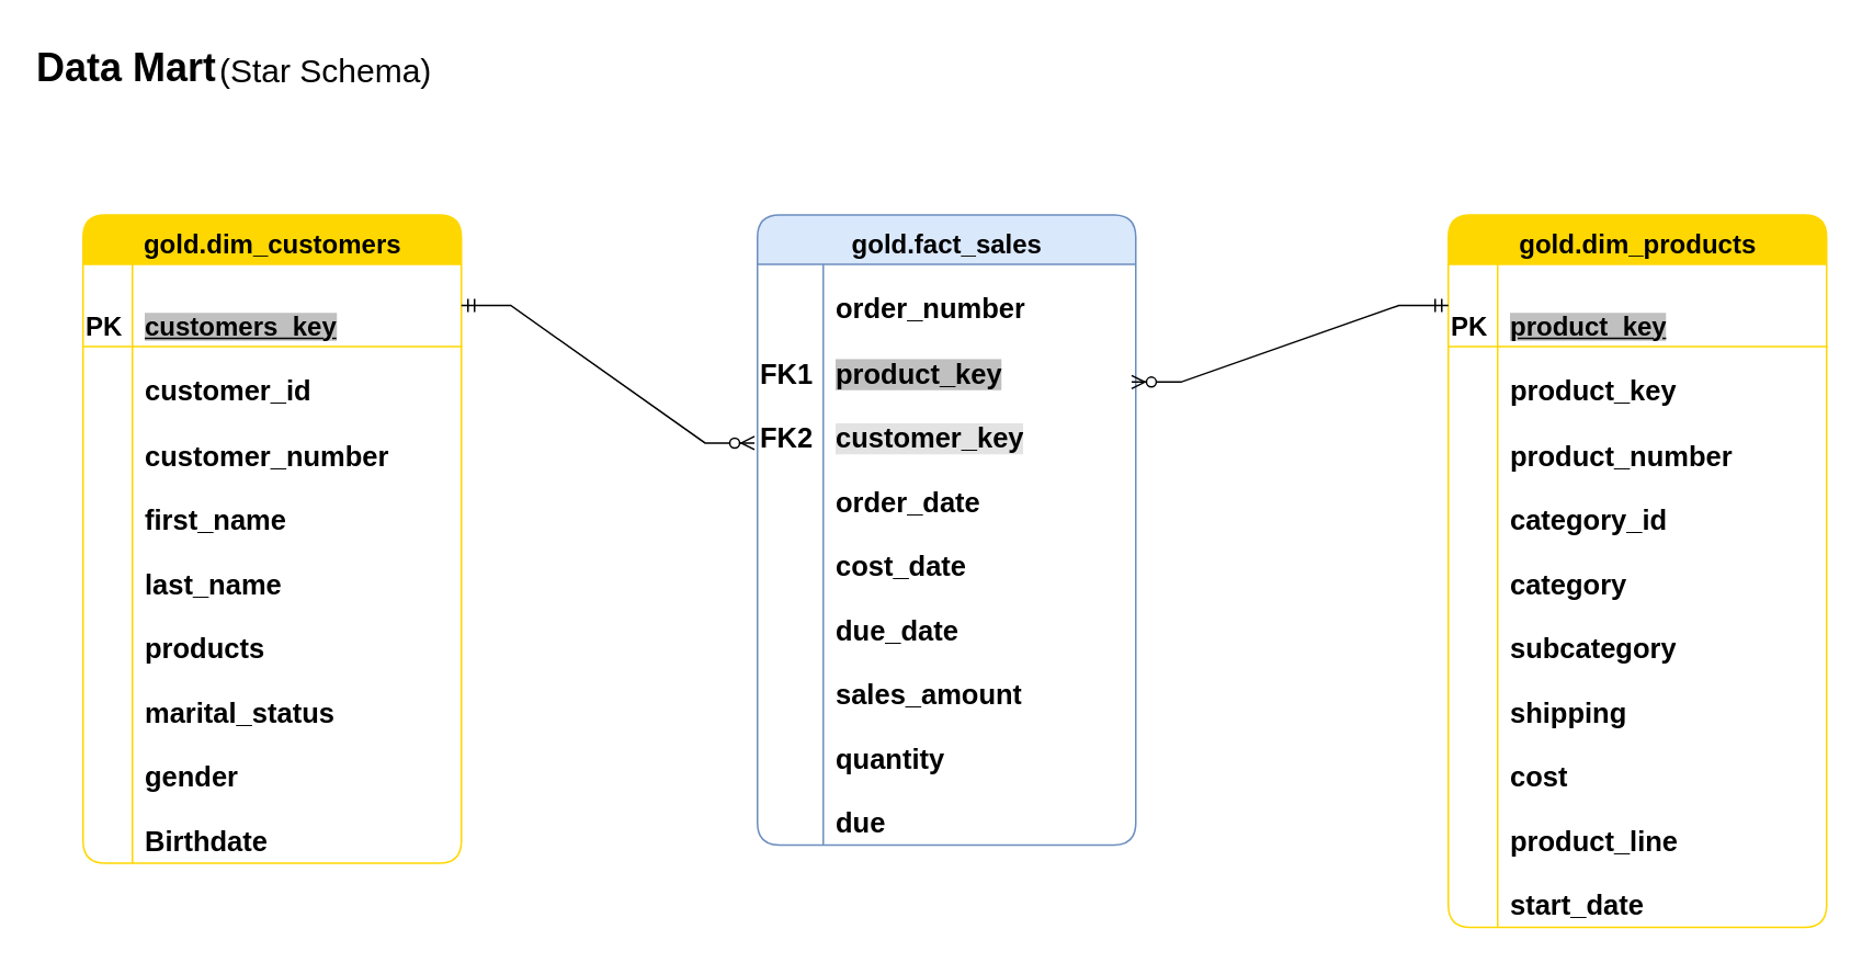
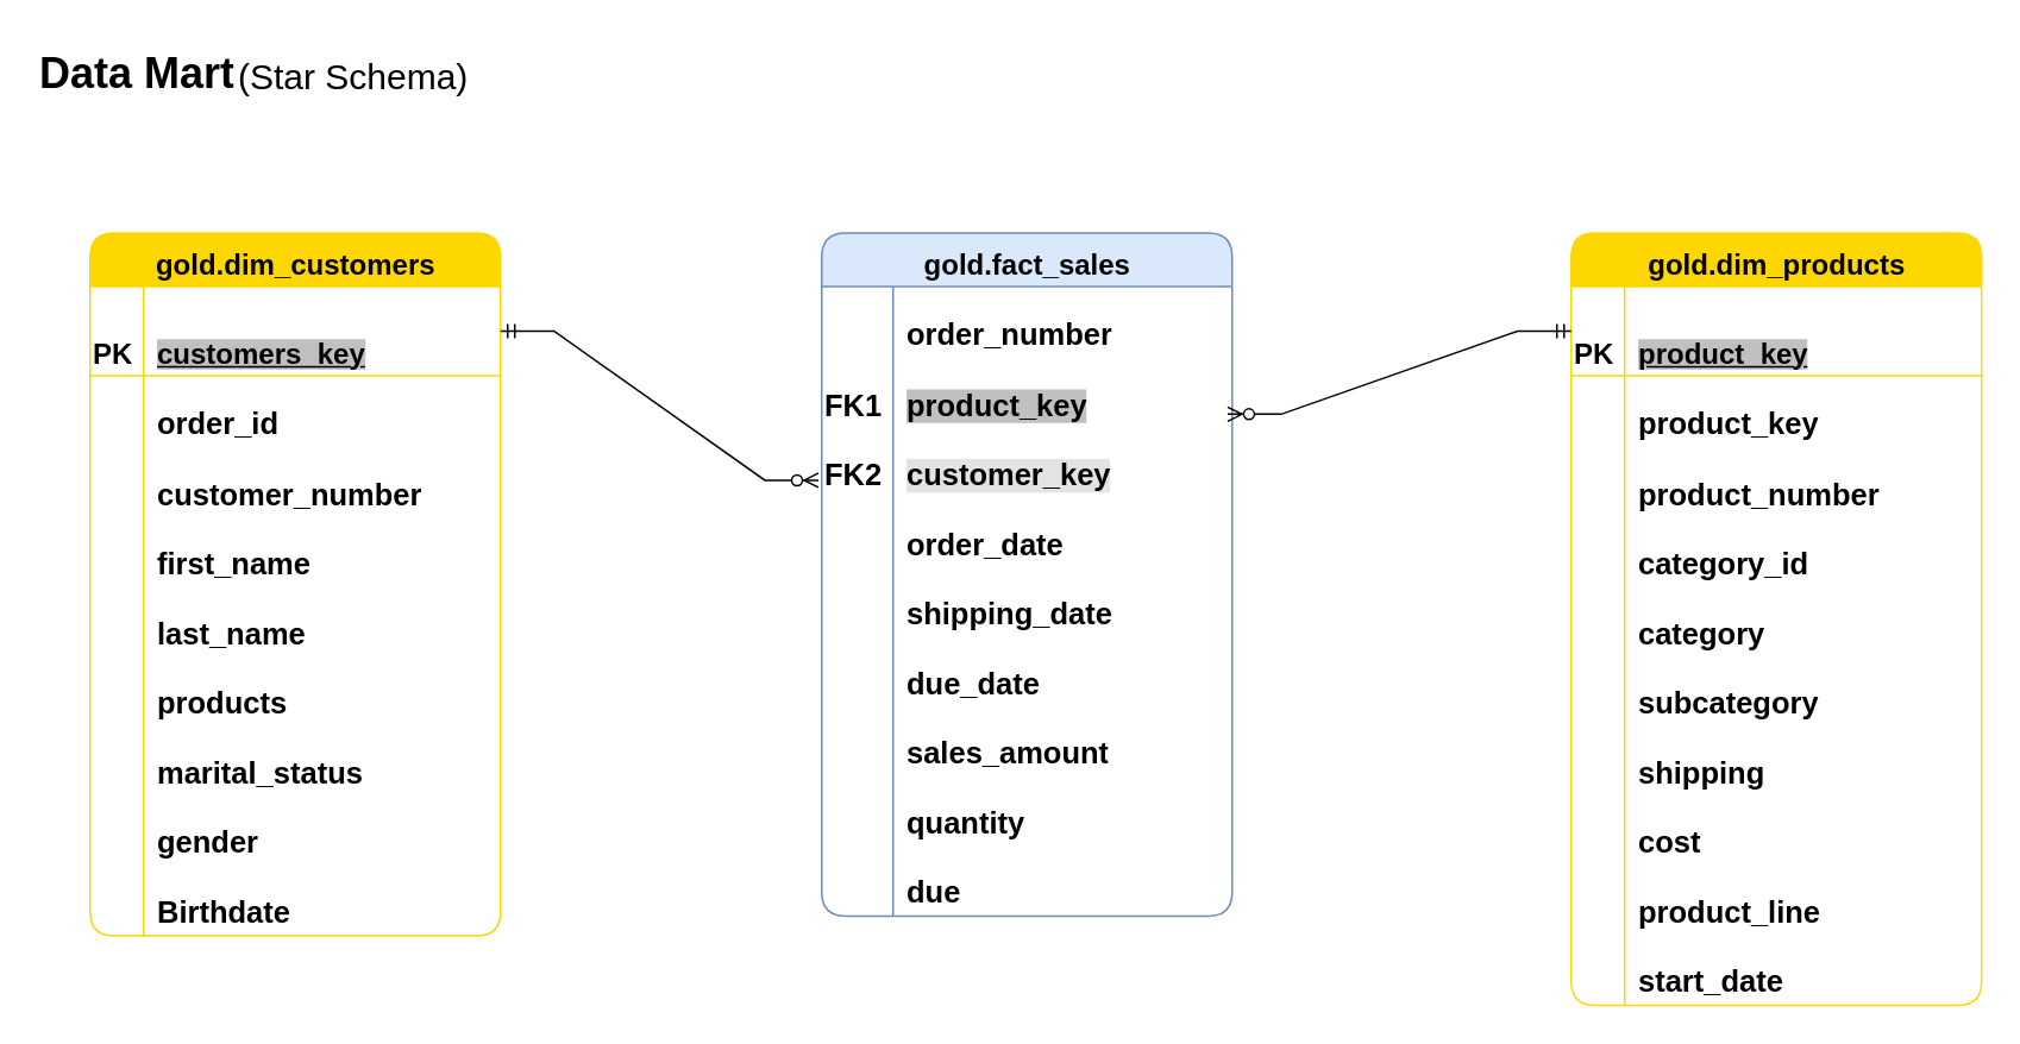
- <mxCell id="10" value="customer_id" style="shape=partialRectangle;connectable=0;fillColor=none;top=0;left=0;bottom=0;right=0;align=left;spacingLeft=6;overflow=hidden;whiteSpace=wrap;html=1;fontSize=17;strokeColor=#FFD700;fontStyle=1;verticalAlign=bottom;" vertex="1" parent="8"><mxGeometry x="30" width="200" height="40" as="geometry"><mxRectangle width="200" height="40" as="alternateBounds" /></mxGeometry></mxCell>
+ <mxCell id="10" value="order_id" style="shape=partialRectangle;connectable=0;fillColor=none;top=0;left=0;bottom=0;right=0;align=left;spacingLeft=6;overflow=hidden;whiteSpace=wrap;html=1;fontSize=17;strokeColor=#FFD700;fontStyle=1;verticalAlign=bottom;" vertex="1" parent="8"><mxGeometry x="30" width="200" height="40" as="geometry"><mxRectangle width="200" height="40" as="alternateBounds" /></mxGeometry></mxCell>
- <mxCell id="47" value="cost_date" style="shape=partialRectangle;connectable=0;fillColor=none;top=0;left=0;bottom=0;right=0;align=left;spacingLeft=6;overflow=hidden;whiteSpace=wrap;html=1;fontSize=17;strokeColor=#FFD700;fontStyle=1;verticalAlign=bottom;" vertex="1" parent="45"><mxGeometry x="40" width="190" height="39" as="geometry"><mxRectangle width="190" height="39" as="alternateBounds" /></mxGeometry></mxCell>
+ <mxCell id="47" value="shipping_date" style="shape=partialRectangle;connectable=0;fillColor=none;top=0;left=0;bottom=0;right=0;align=left;spacingLeft=6;overflow=hidden;whiteSpace=wrap;html=1;fontSize=17;strokeColor=#FFD700;fontStyle=1;verticalAlign=bottom;" vertex="1" parent="45"><mxGeometry x="40" width="190" height="39" as="geometry"><mxRectangle width="190" height="39" as="alternateBounds" /></mxGeometry></mxCell>
